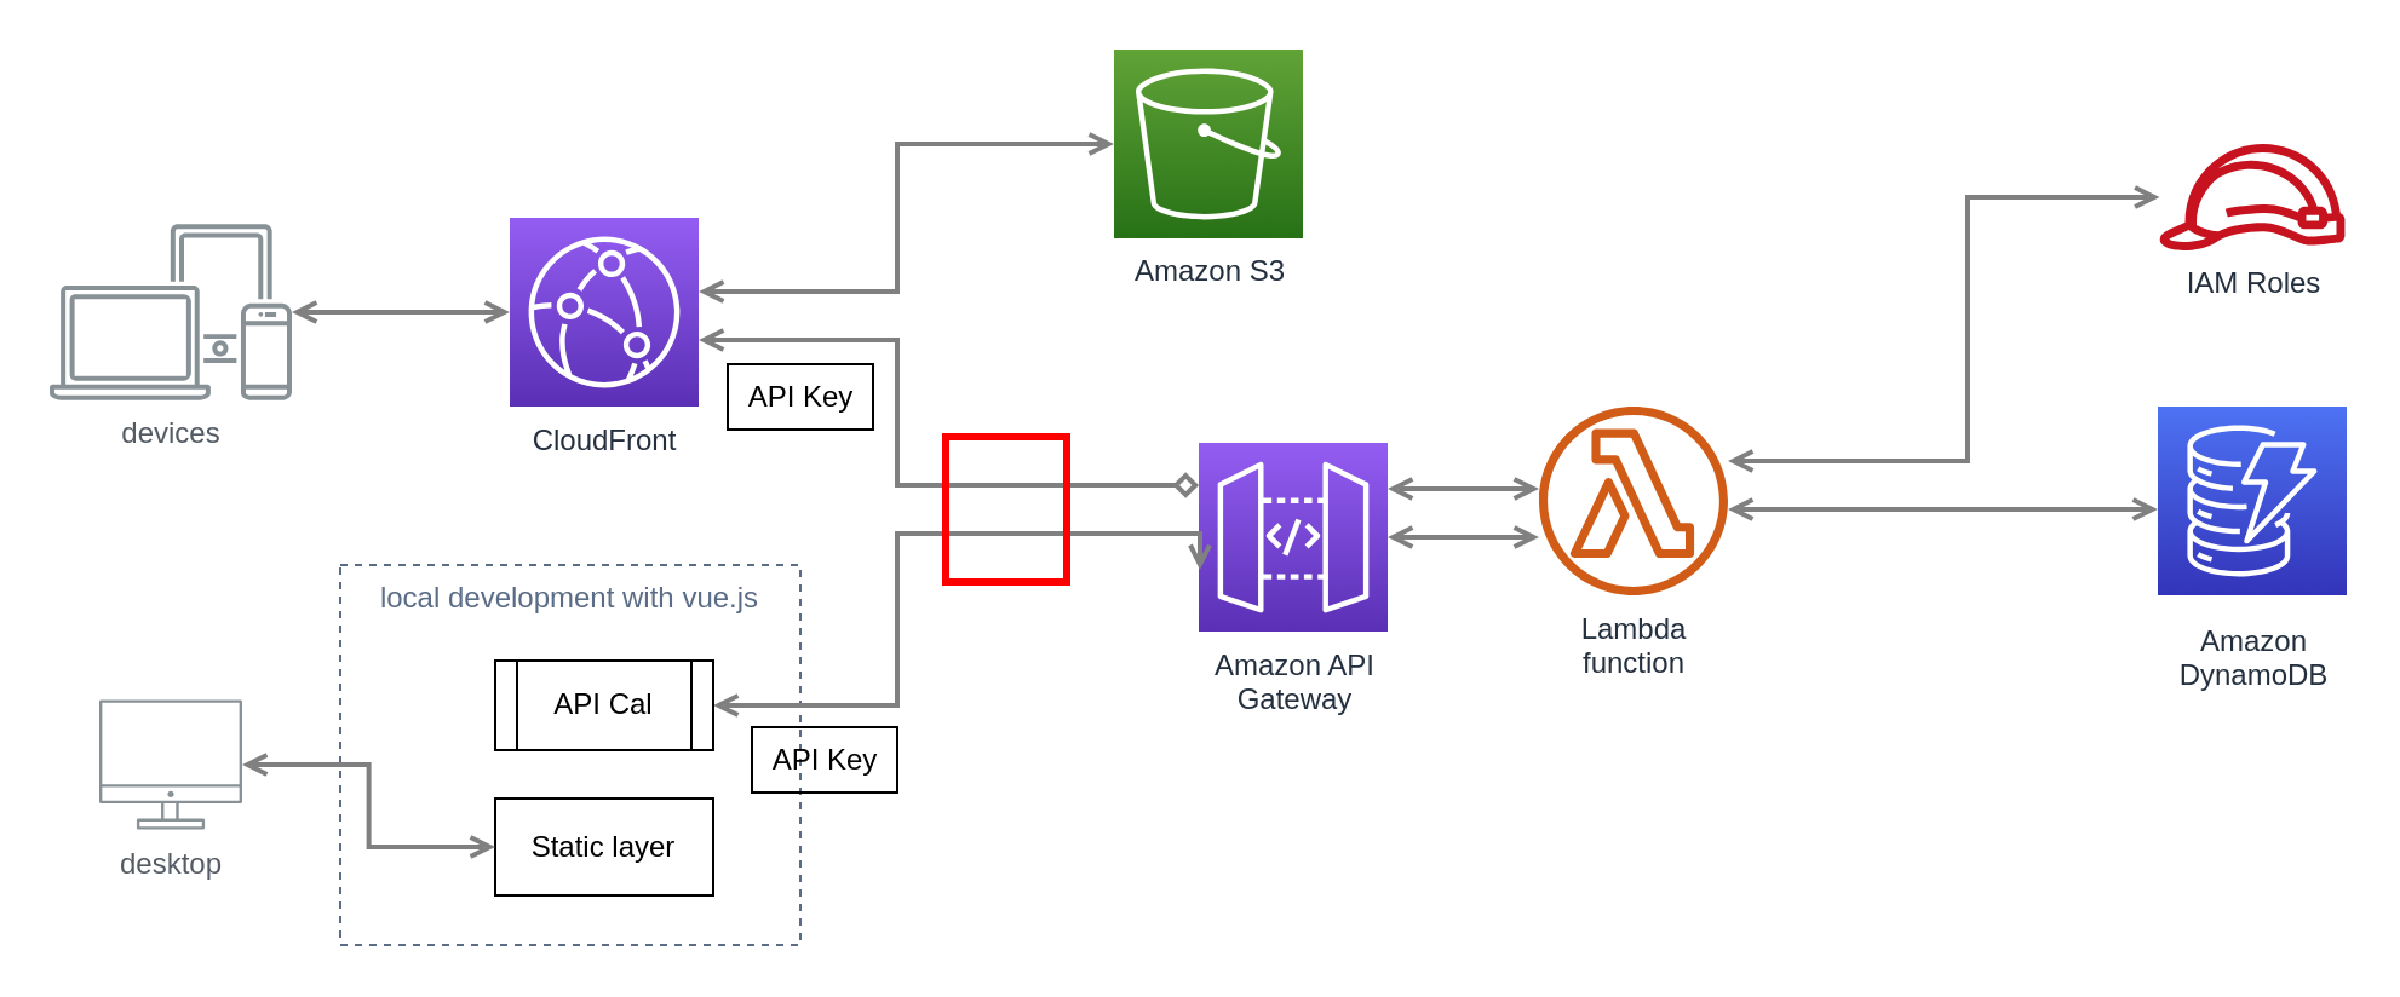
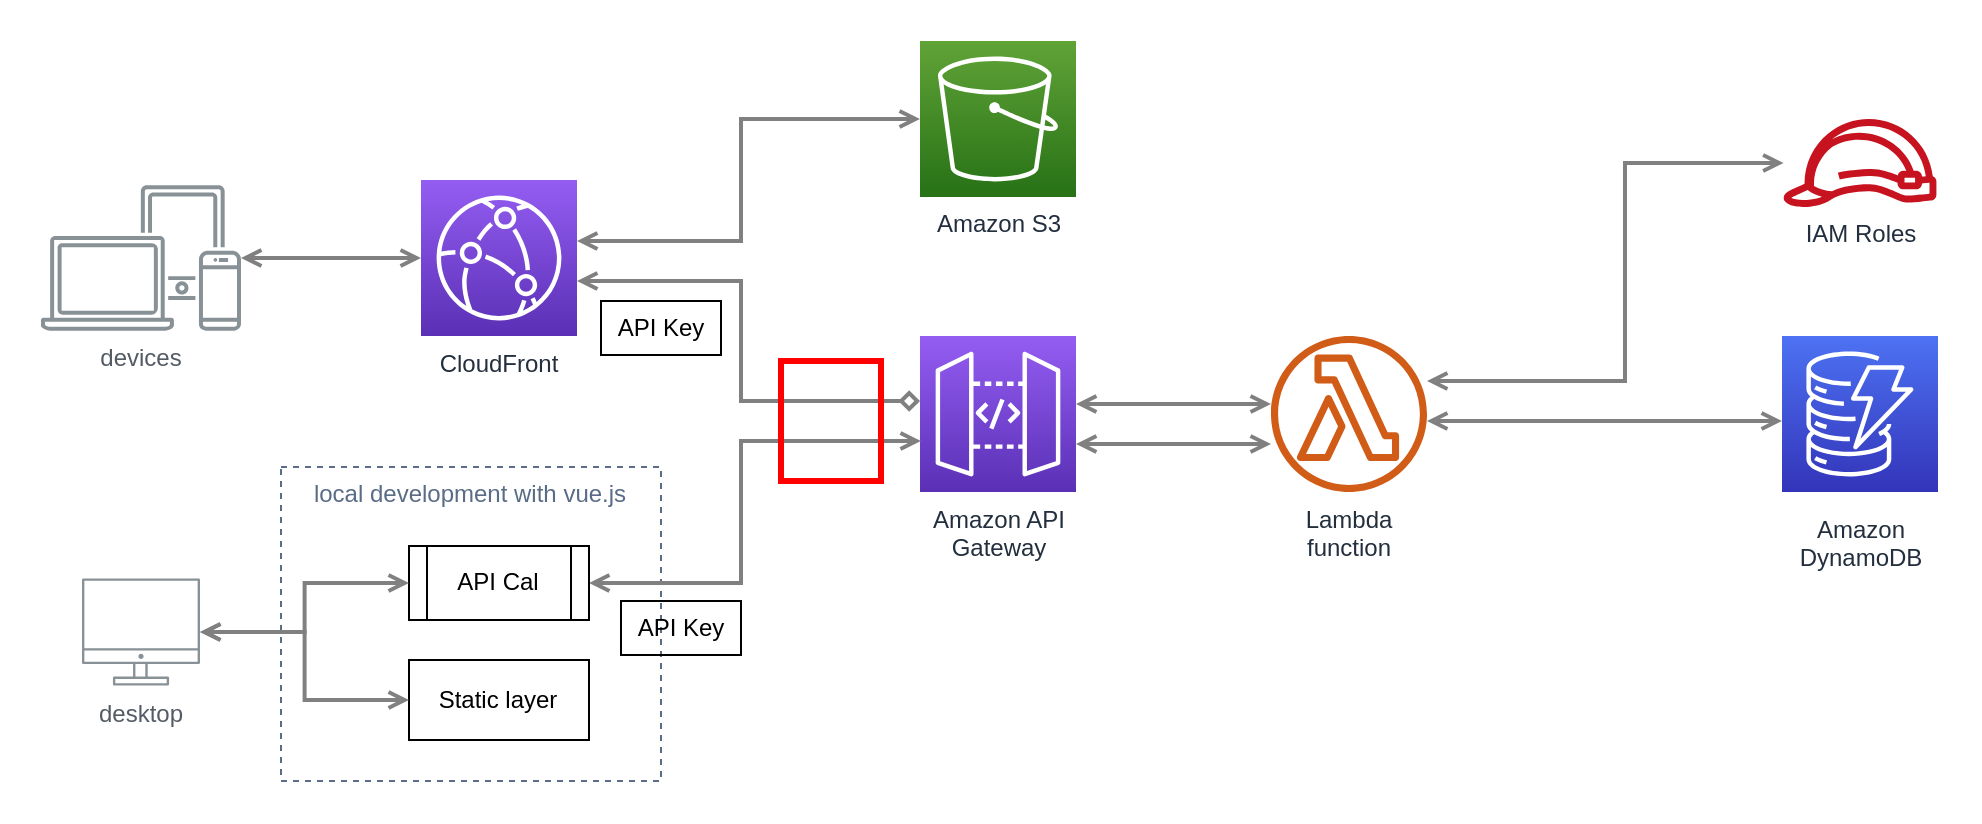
- <mxCell id="8" value="Amazon API&lt;br&gt;Gateway&lt;br&gt;" style="outlineConnect=0;fontColor=#232F3E;gradientColor=#945DF2;gradientDirection=north;fillColor=#5A30B5;strokeColor=#ffffff;dashed=0;verticalLabelPosition=bottom;verticalAlign=top;align=center;html=1;fontSize=12;fontStyle=0;aspect=fixed;shape=mxgraph.aws4.resourceIcon;resIcon=mxgraph.aws4.api_gateway;labelBackgroundColor=#ffffff;" parent="1" vertex="1"><mxGeometry x="494.5" y="182.5" width="78" height="78" as="geometry" /></mxCell>
+ <mxCell id="8" value="Amazon API&lt;br&gt;Gateway&lt;br&gt;" style="outlineConnect=0;fontColor=#232F3E;gradientColor=#945DF2;gradientDirection=north;fillColor=#5A30B5;strokeColor=#ffffff;dashed=0;verticalLabelPosition=bottom;verticalAlign=top;align=center;html=1;fontSize=12;fontStyle=0;aspect=fixed;shape=mxgraph.aws4.resourceIcon;resIcon=mxgraph.aws4.api_gateway;labelBackgroundColor=#ffffff;" parent="1" vertex="1"><mxGeometry x="459.5" y="167.5" width="78" height="78" as="geometry" /></mxCell>
+ <mxCell id="25" style="edgeStyle=orthogonalEdgeStyle;rounded=0;orthogonalLoop=1;jettySize=auto;html=1;startArrow=open;startFill=0;endArrow=open;endFill=0;strokeWidth=2;strokeColor=#808080;entryX=0;entryY=0.5;entryDx=0;entryDy=0;" edge="1" parent="1" source="24" target="22"><mxGeometry relative="1" as="geometry"><mxPoint x="130" y="139" as="sourcePoint" /><mxPoint x="160" y="316" as="targetPoint" /></mxGeometry></mxCell>
